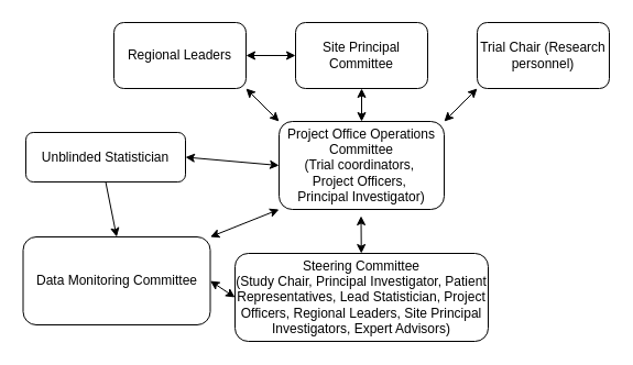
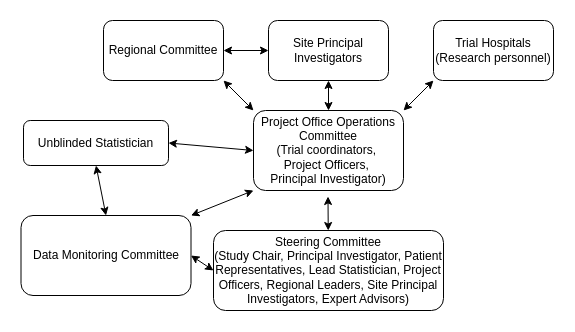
- <mxCell id="8" value="Regional Leaders" style="rounded=1;whiteSpace=wrap;html=1;fillColor=none;strokeColor=#000000;fontColor=#000000;" parent="1" vertex="1"><mxGeometry x="103" y="20" width="120" height="60" as="geometry" /></mxCell>
+ <mxCell id="8" value="Regional Committee" style="rounded=1;whiteSpace=wrap;html=1;fillColor=none;strokeColor=#000000;fontColor=#000000;" parent="1" vertex="1"><mxGeometry x="103" y="20" width="120" height="60" as="geometry" /></mxCell>
- <mxCell id="2" value="Site Principal Committee" style="rounded=1;whiteSpace=wrap;html=1;fillColor=none;strokeColor=#000000;fontColor=#000000;" parent="1" vertex="1"><mxGeometry x="268" y="20" width="120" height="60" as="geometry" /></mxCell>
+ <mxCell id="2" value="Site Principal Investigators" style="rounded=1;whiteSpace=wrap;html=1;fillColor=none;strokeColor=#000000;fontColor=#000000;" parent="1" vertex="1"><mxGeometry x="268" y="20" width="120" height="60" as="geometry" /></mxCell>
- <mxCell id="10" value="Trial Chair (Research personnel)" style="rounded=1;whiteSpace=wrap;html=1;fillColor=none;strokeColor=#000000;fontColor=#000000;" parent="1" vertex="1"><mxGeometry x="433" y="20" width="120" height="60" as="geometry" /></mxCell>
+ <mxCell id="10" value="Trial Hospitals (Research personnel)" style="rounded=1;whiteSpace=wrap;html=1;fillColor=none;strokeColor=#000000;fontColor=#000000;" parent="1" vertex="1"><mxGeometry x="433" y="20" width="120" height="60" as="geometry" /></mxCell>
- <mxCell id="17" value="" style="endArrow=none;startArrow=classic;html=1;rounded=0;entryX=0.5;entryY=1;entryDx=0;entryDy=0;exitX=0.5;exitY=0;exitDx=0;exitDy=0;strokeColor=#000000;fontColor=#000000;" parent="1" source="4" target="15" edge="1"><mxGeometry width="50" height="50" relative="1" as="geometry"><mxPoint x="243" y="250" as="sourcePoint" /><mxPoint x="273" y="210" as="targetPoint" /></mxGeometry></mxCell>
+ <mxCell id="17" value="" style="endArrow=classic;startArrow=classic;html=1;rounded=0;entryX=0.5;entryY=1;entryDx=0;entryDy=0;exitX=0.5;exitY=0;exitDx=0;exitDy=0;strokeColor=#000000;fontColor=#000000;" parent="1" source="4" target="15" edge="1"><mxGeometry width="50" height="50" relative="1" as="geometry"><mxPoint x="243" y="250" as="sourcePoint" /><mxPoint x="273" y="210" as="targetPoint" /></mxGeometry></mxCell>
